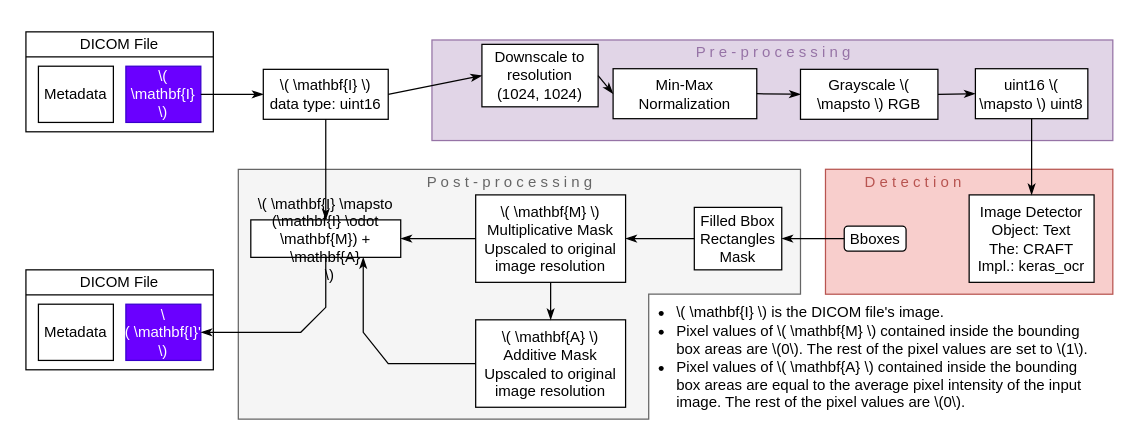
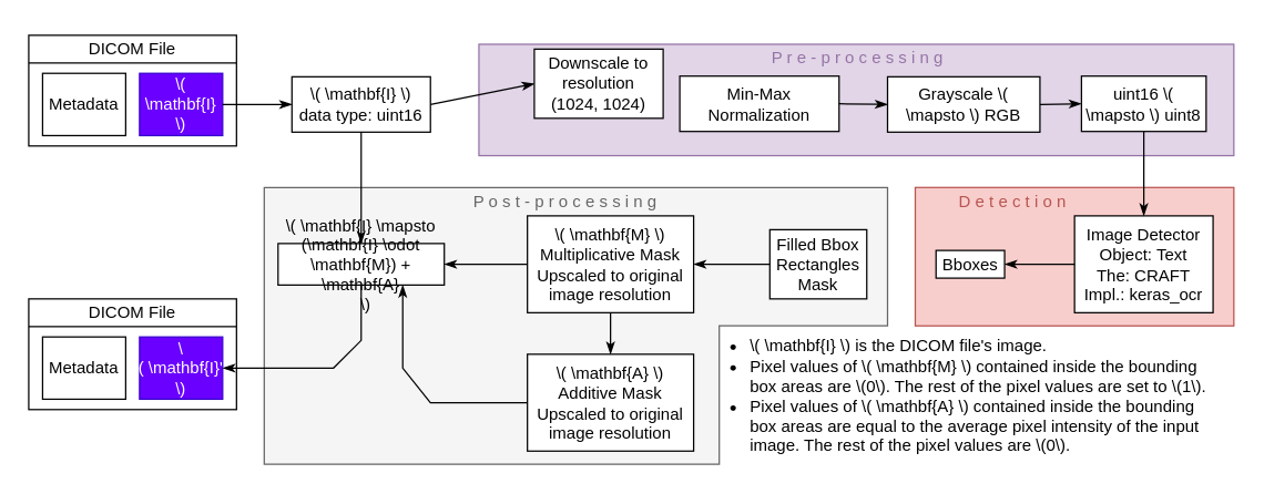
- <mxCell id="30" value="" style="endArrow=classicThin;html=1;rounded=0;exitX=1;exitY=0.5;exitDx=0;exitDy=0;endFill=1;entryX=0;entryY=0.5;entryDx=0;entryDy=0;" parent="1" source="27" target="12" edge="1"><mxGeometry width="50" height="50" relative="1" as="geometry"><mxPoint x="475" y="135" as="sourcePoint" /><mxPoint x="510" y="135" as="targetPoint" /></mxGeometry></mxCell>
- <mxCell id="35" value="" style="endArrow=classicThin;html=1;rounded=0;exitX=0;exitY=0.5;exitDx=0;exitDy=0;endFill=1;entryX=1;entryY=0.5;entryDx=0;entryDy=0;" parent="1" source="16" target="31" edge="1"><mxGeometry width="50" height="50" relative="1" as="geometry"><mxPoint x="602" y="240.5" as="sourcePoint" /><mxPoint x="557" y="240.5" as="targetPoint" /></mxGeometry></mxCell>
- <mxCell id="16" value="Bboxes" style="whiteSpace=wrap;html=1;rounded=1;" parent="1" vertex="1"><mxGeometry x="675" y="180.5" width="49.5" height="20" as="geometry" /></mxCell>
+ <mxCell id="16" value="Bboxes" style="rounded=0;whiteSpace=wrap;html=1;" parent="1" vertex="1"><mxGeometry x="675" y="180.5" width="49.5" height="20" as="geometry" /></mxCell>
+ <mxCell id="34" value="" style="endArrow=classicThin;html=1;rounded=0;exitX=0;exitY=0.5;exitDx=0;exitDy=0;endFill=1;entryX=1;entryY=0.5;entryDx=0;entryDy=0;" parent="1" source="15" target="16" edge="1"><mxGeometry width="50" height="50" relative="1" as="geometry"><mxPoint x="750" y="270.16" as="sourcePoint" /><mxPoint x="780" y="270.16" as="targetPoint" /></mxGeometry></mxCell>
